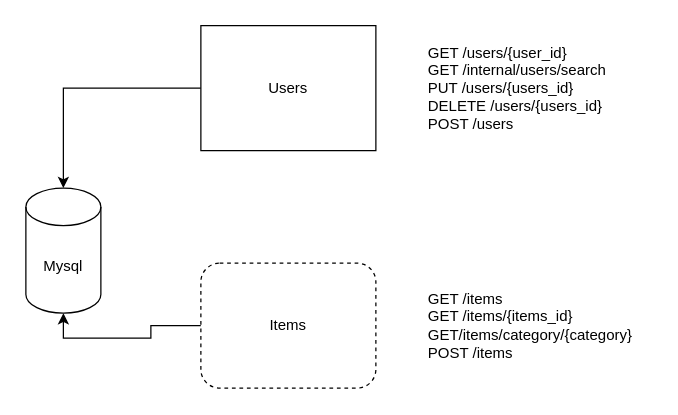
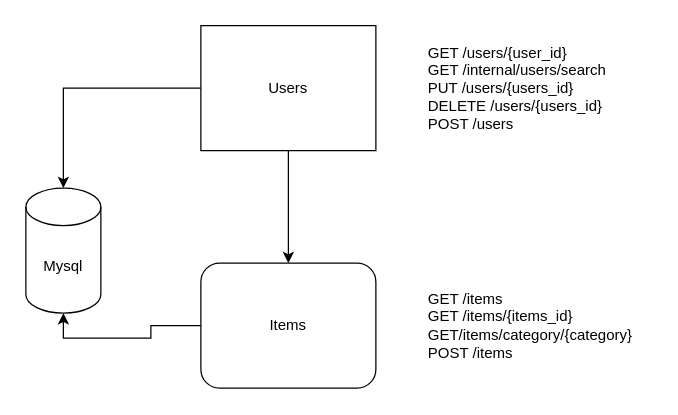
+ <mxCell id="6" style="edgeStyle=orthogonalEdgeStyle;rounded=0;orthogonalLoop=1;jettySize=auto;html=1;" edge="1" parent="1" source="7" target="3"><mxGeometry relative="1" as="geometry" /></mxCell>
- <mxCell id="3" value="Items" style="rounded=1;whiteSpace=wrap;html=1;dashed=1;" vertex="1" parent="1"><mxGeometry x="160" y="210" width="140" height="100" as="geometry" /></mxCell>
+ <mxCell id="3" value="Items" style="rounded=1;whiteSpace=wrap;html=1;" vertex="1" parent="1"><mxGeometry x="160" y="210" width="140" height="100" as="geometry" /></mxCell>
